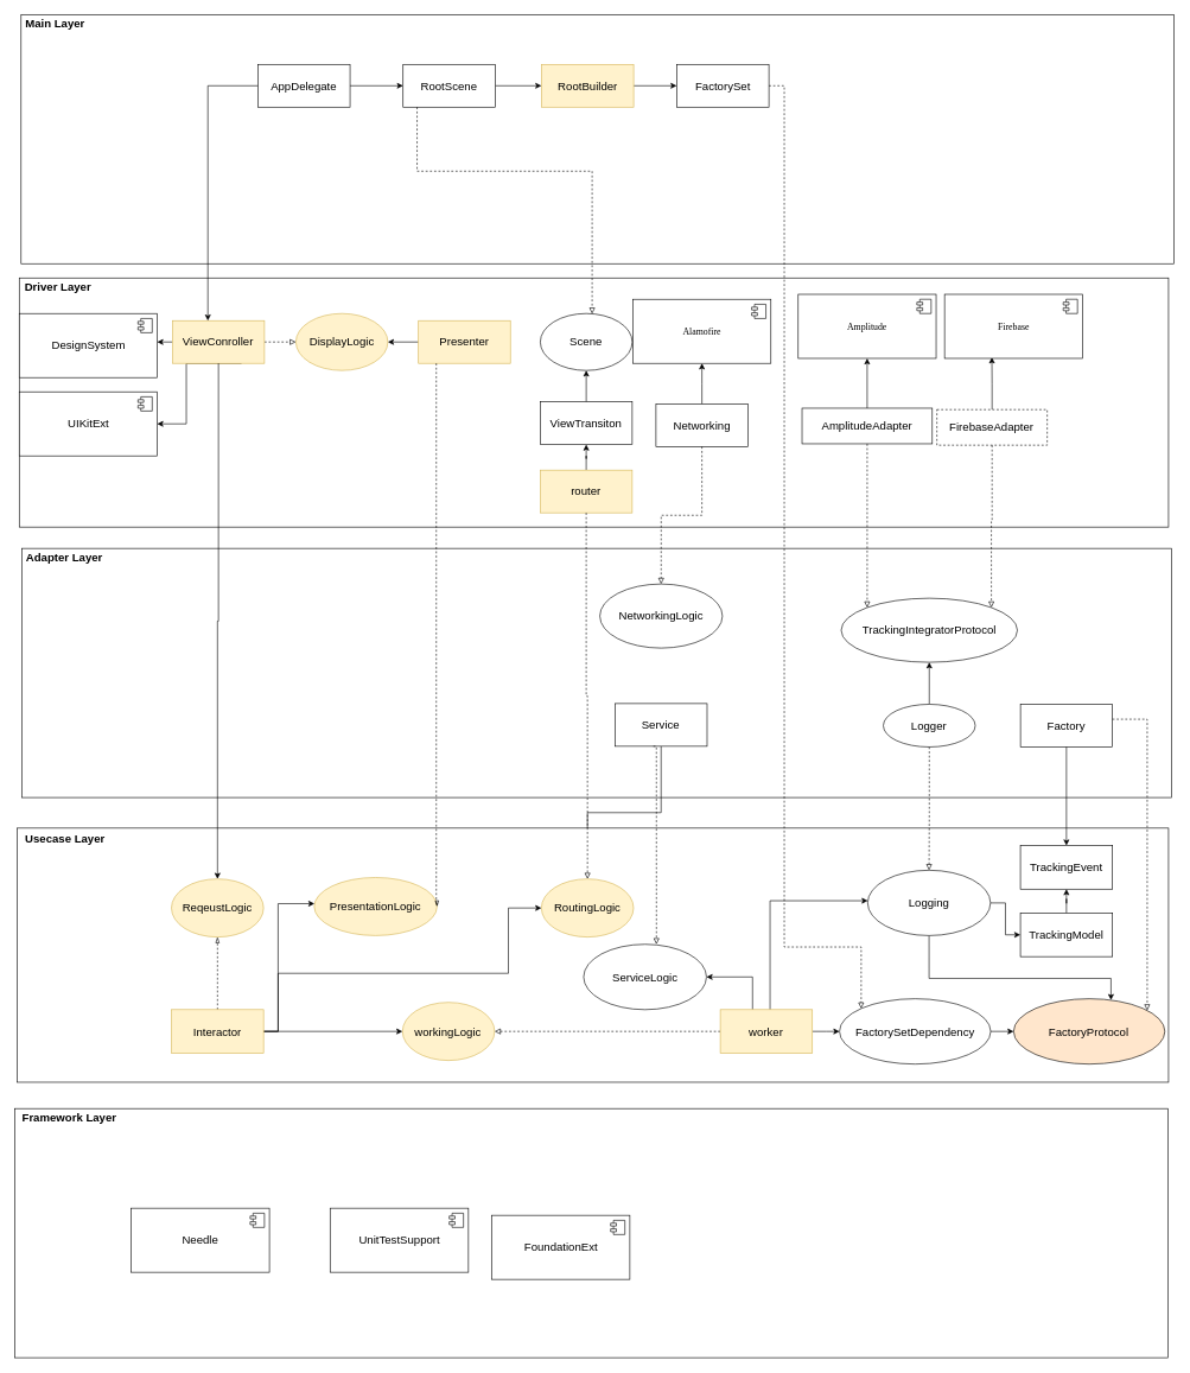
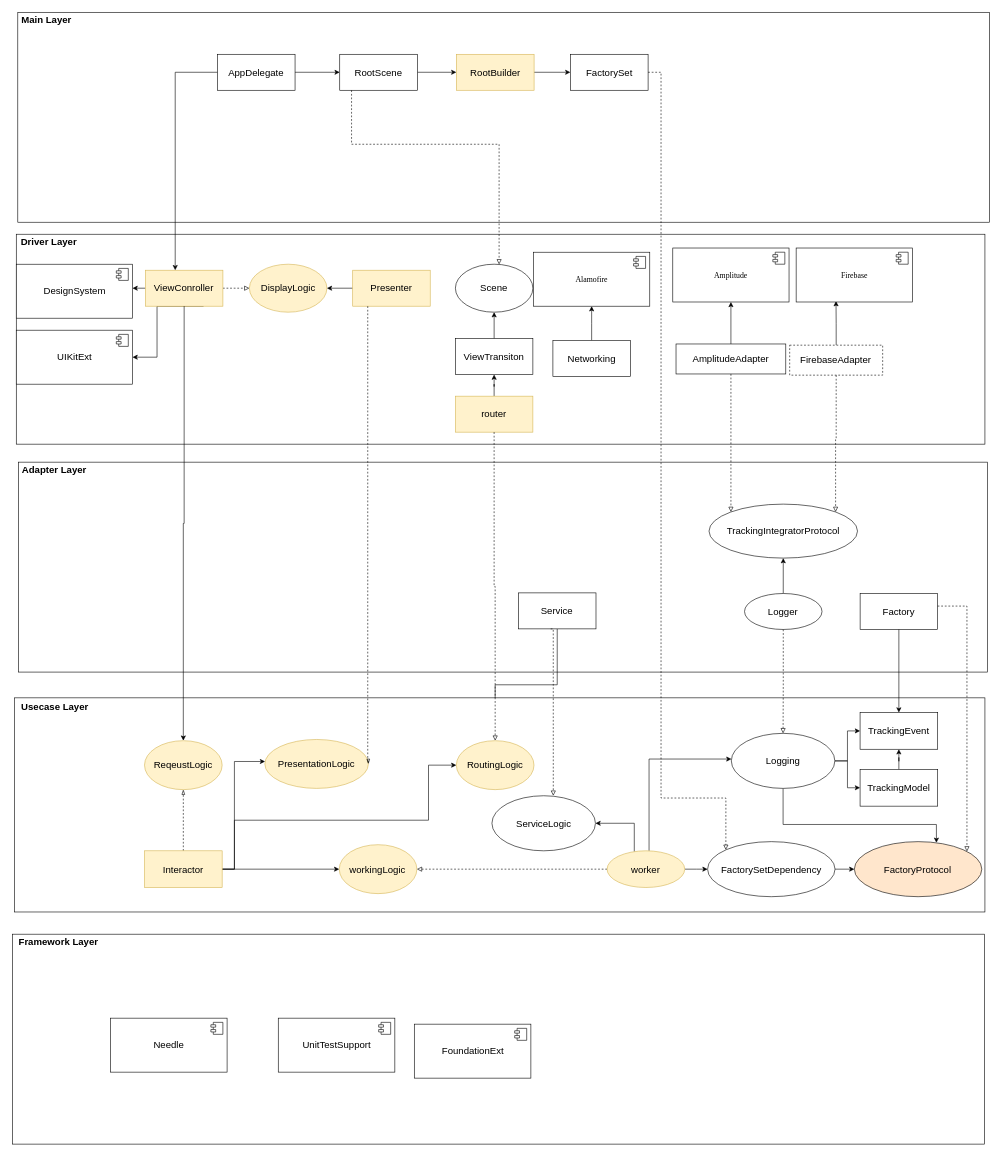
- <mxCell id="102" style="edgeStyle=orthogonalEdgeStyle;rounded=0;orthogonalLoop=1;jettySize=auto;html=1;fontSize=16;endArrow=block;endFill=0;dashed=1;" edge="1" parent="1" source="49" target="61"><mxGeometry relative="1" as="geometry" /></mxCell>
- <mxCell id="61" value="NetworkingLogic" style="ellipse;whiteSpace=wrap;html=1;fontSize=16;" vertex="1" parent="52"><mxGeometry x="811.807" y="50" width="172.267" height="90" as="geometry" /></mxCell>
+ <mxCell id="78" style="edgeStyle=orthogonalEdgeStyle;rounded=0;orthogonalLoop=1;jettySize=auto;html=1;fontSize=16;endArrow=classic;endFill=1;" edge="1" parent="62" source="81" target="82"><mxGeometry relative="1" as="geometry" /></mxCell>
- <mxCell id="74" value="worker" style="rounded=0;whiteSpace=wrap;html=1;fontSize=16;fillColor=#fff2cc;strokeColor=#d6b656;" vertex="1" parent="62"><mxGeometry x="988.059" y="255" width="129.44" height="61.2" as="geometry" /></mxCell>
+ <mxCell id="74" value="worker" style="ellipse;whiteSpace=wrap;html=1;fontSize=16;fillColor=#fff2cc;strokeColor=#d6b656;" vertex="1" parent="62"><mxGeometry x="988.059" y="255" width="129.44" height="61.2" as="geometry" /></mxCell>
